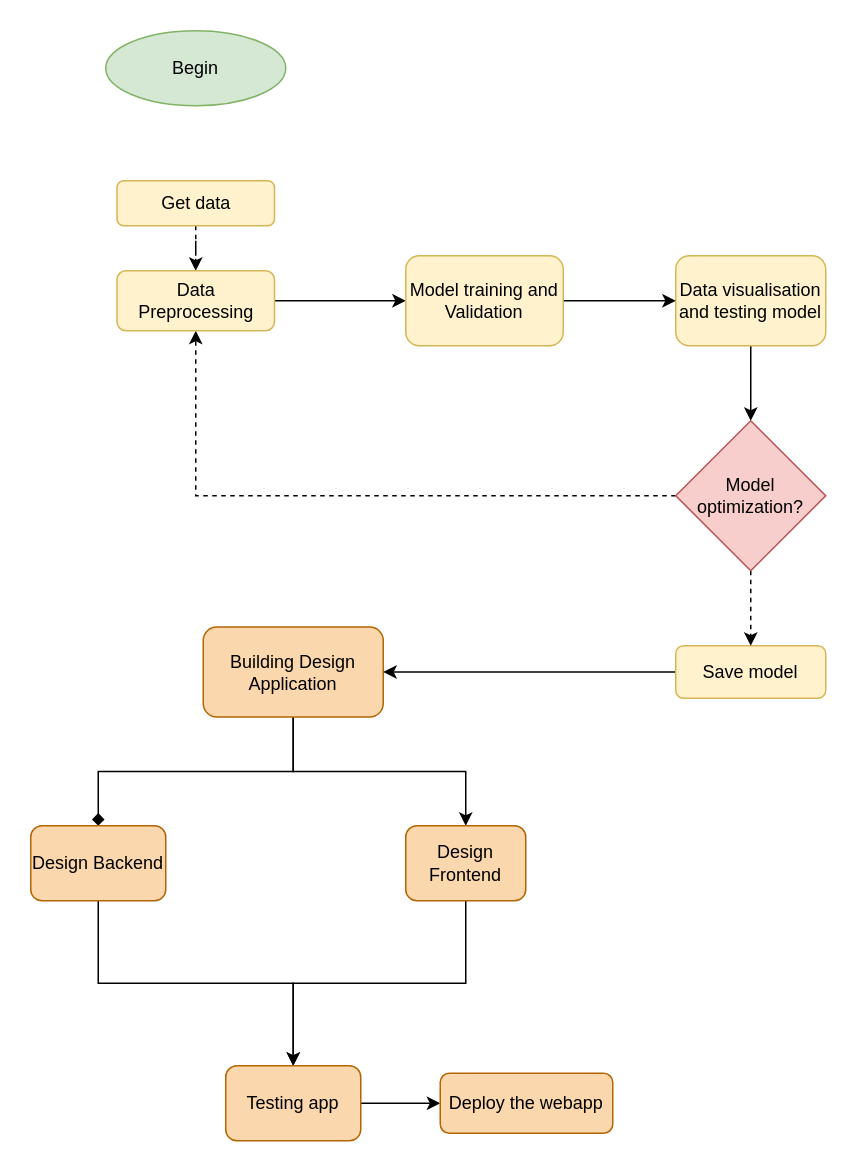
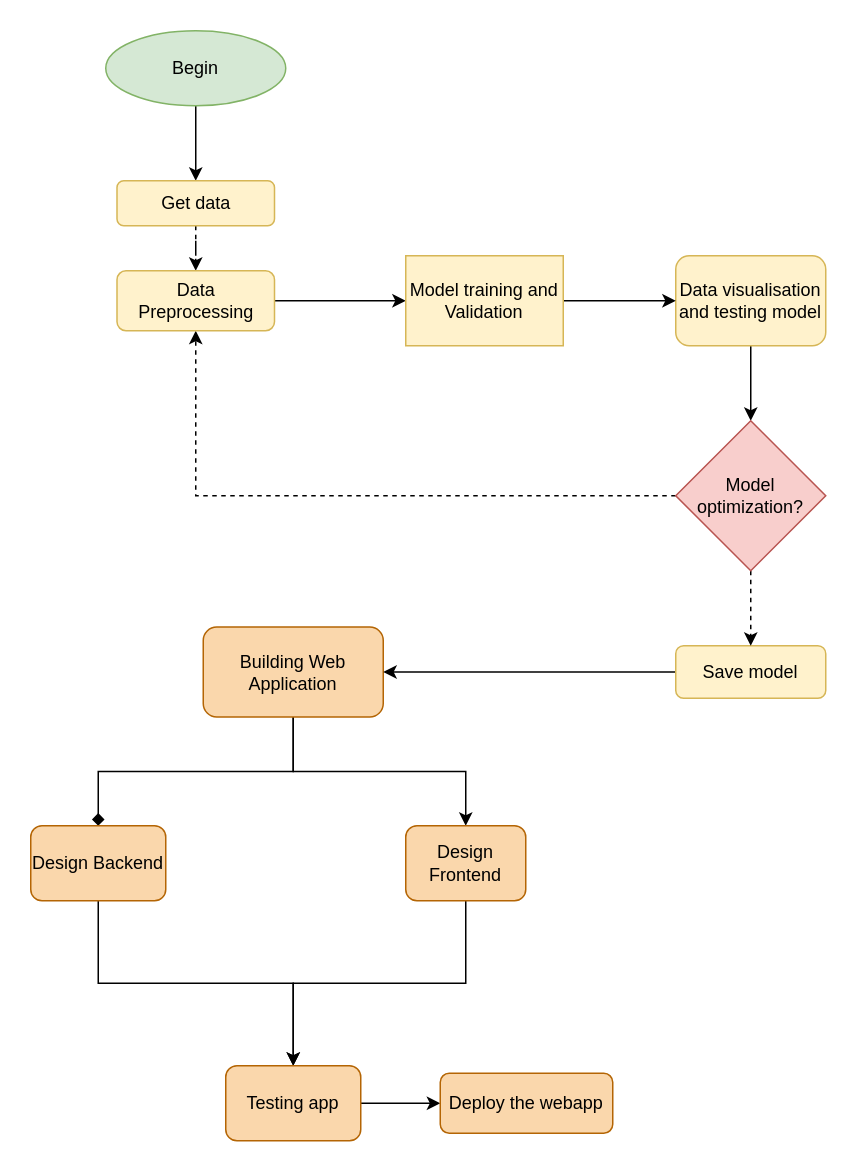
+ <mxCell id="2" value="" style="edgeStyle=orthogonalEdgeStyle;rounded=0;orthogonalLoop=1;jettySize=auto;html=1;" edge="1" parent="1" source="3" target="12"><mxGeometry relative="1" as="geometry" /></mxCell>
- <mxCell id="26" value="Model training and Validation" style="rounded=1;whiteSpace=wrap;html=1;fillColor=#fff2cc;strokeColor=#d6b656;" vertex="1" parent="1"><mxGeometry x="270" y="170" width="105" height="60" as="geometry" /></mxCell>
+ <mxCell id="26" value="Model training and Validation" style="whiteSpace=wrap;html=1;fillColor=#fff2cc;strokeColor=#d6b656;rounded=0;" vertex="1" parent="1"><mxGeometry x="270" y="170" width="105" height="60" as="geometry" /></mxCell>
- <mxCell id="6" value="Building Design Application" style="rounded=1;whiteSpace=wrap;html=1;fillColor=#fad7ac;strokeColor=#b46504;" vertex="1" parent="1"><mxGeometry x="135" y="417.5" width="120" height="60" as="geometry" /></mxCell>
+ <mxCell id="6" value="Building Web Application" style="rounded=1;whiteSpace=wrap;html=1;fillColor=#fad7ac;strokeColor=#b46504;" vertex="1" parent="1"><mxGeometry x="135" y="417.5" width="120" height="60" as="geometry" /></mxCell>
